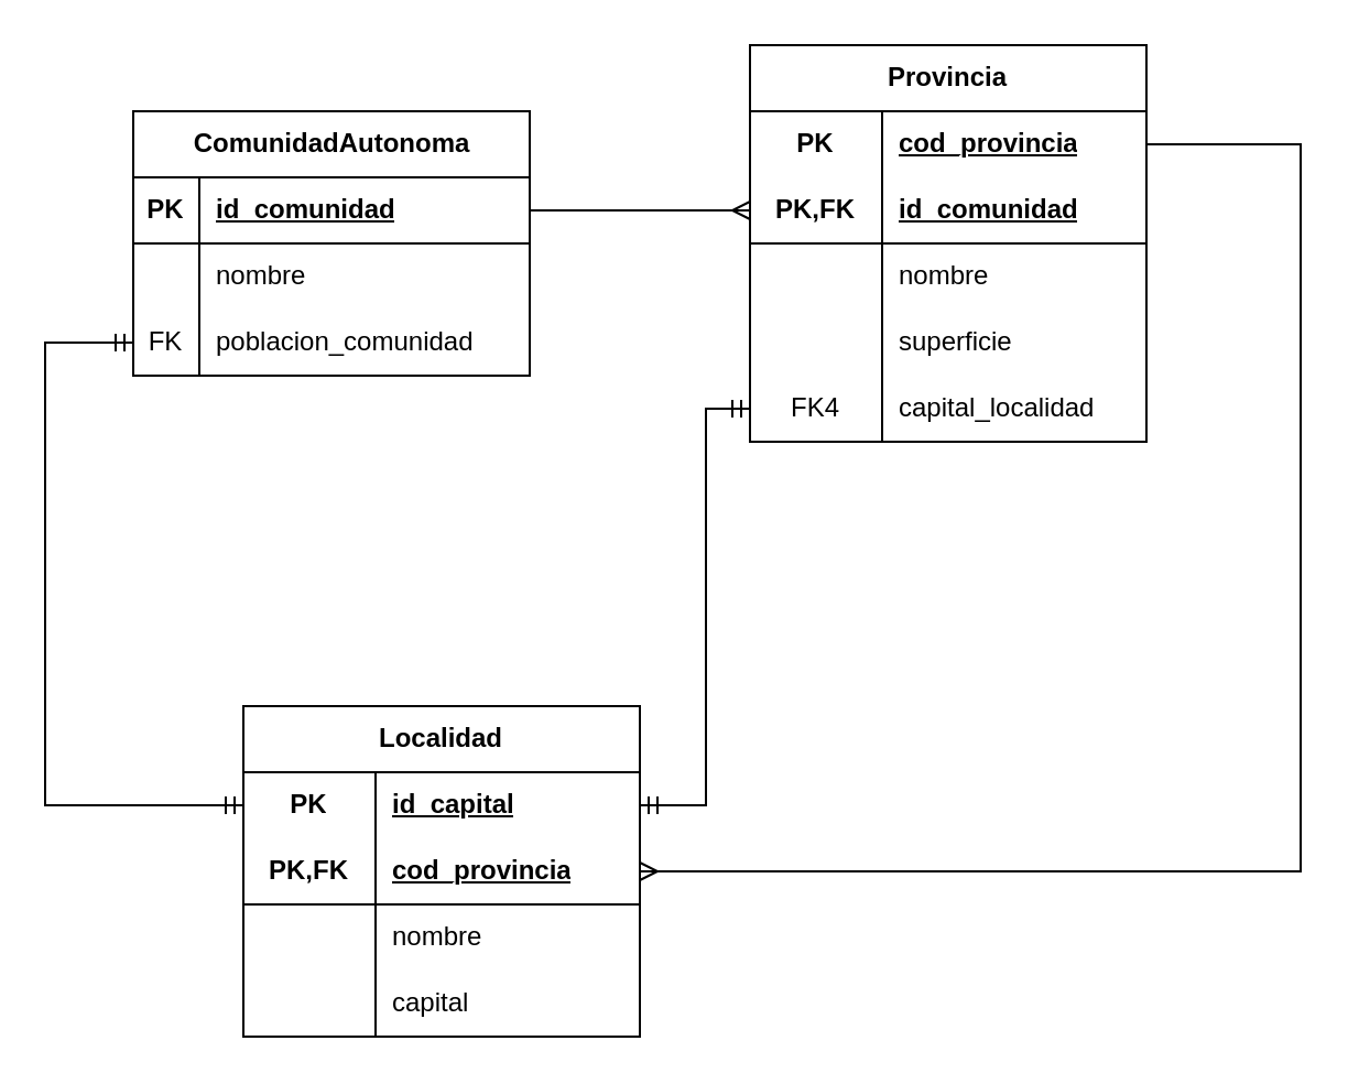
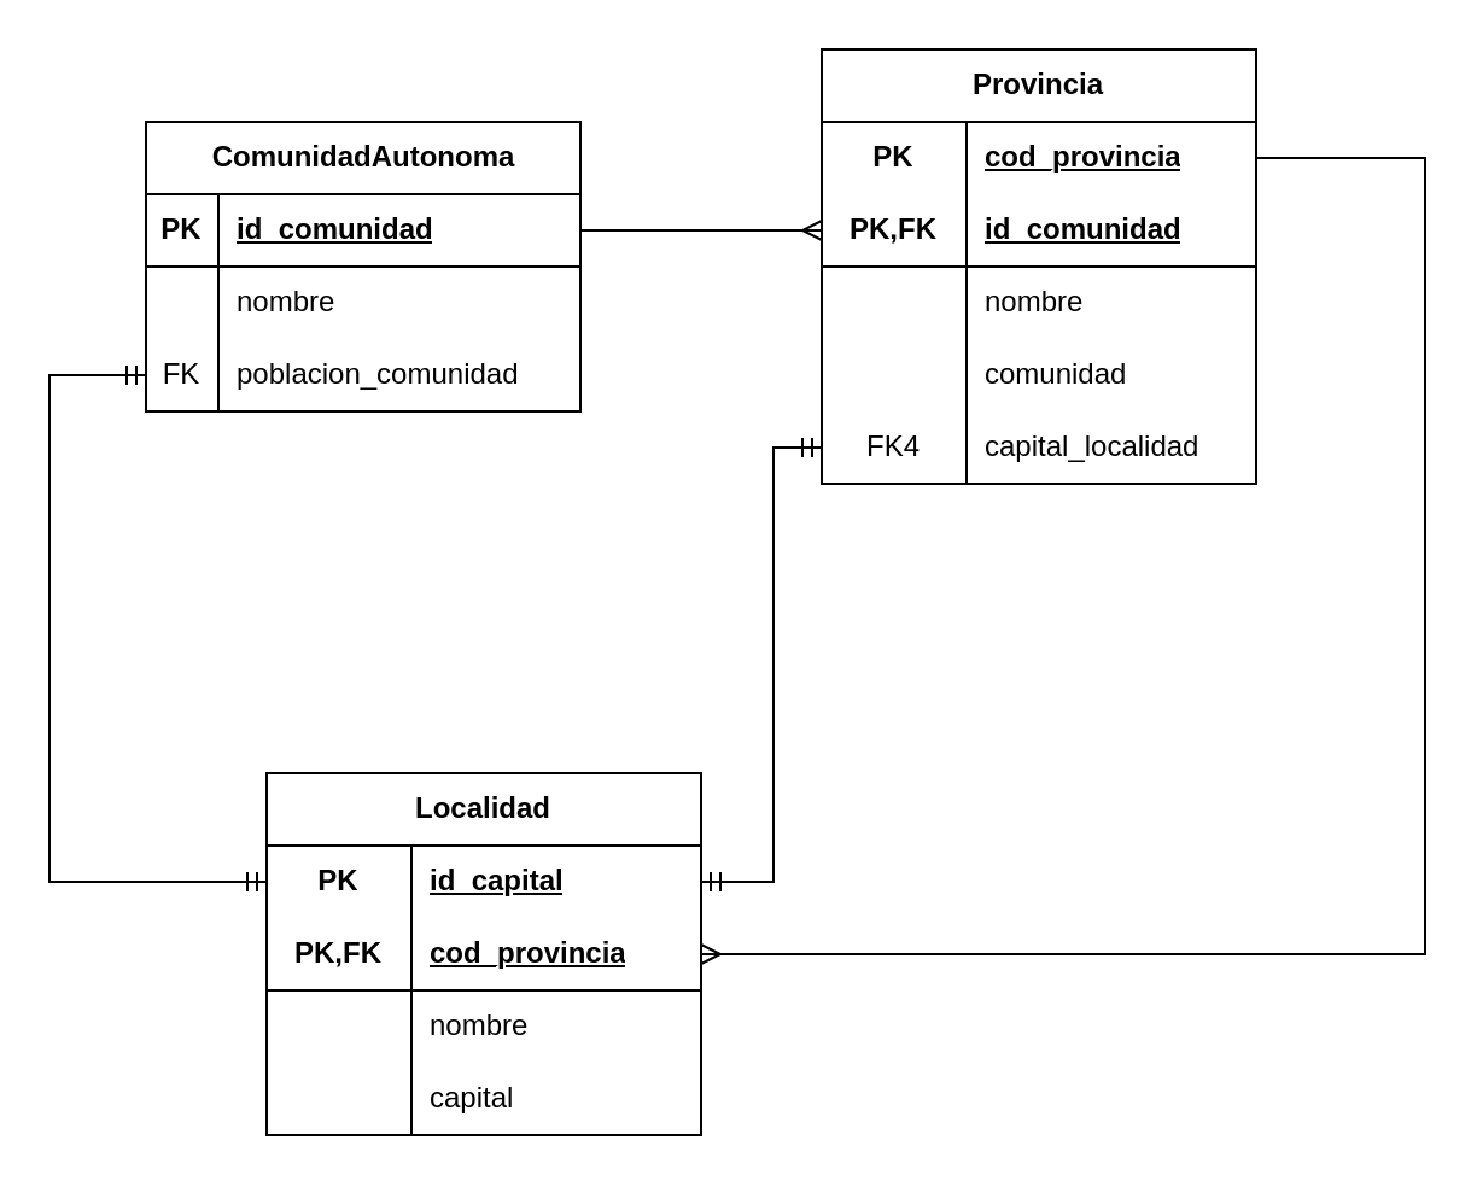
- <mxCell id="24" value="superficie" style="shape=partialRectangle;connectable=0;fillColor=none;top=0;left=0;bottom=0;right=0;align=left;spacingLeft=6;overflow=hidden;html=1;whiteSpace=wrap;" vertex="1" parent="22"><mxGeometry x="60" width="120" height="30" as="geometry"><mxRectangle width="120" height="30" as="alternateBounds" /></mxGeometry></mxCell>
+ <mxCell id="24" value="comunidad" style="shape=partialRectangle;connectable=0;fillColor=none;top=0;left=0;bottom=0;right=0;align=left;spacingLeft=6;overflow=hidden;html=1;whiteSpace=wrap;" vertex="1" parent="22"><mxGeometry x="60" width="120" height="30" as="geometry"><mxRectangle width="120" height="30" as="alternateBounds" /></mxGeometry></mxCell>
